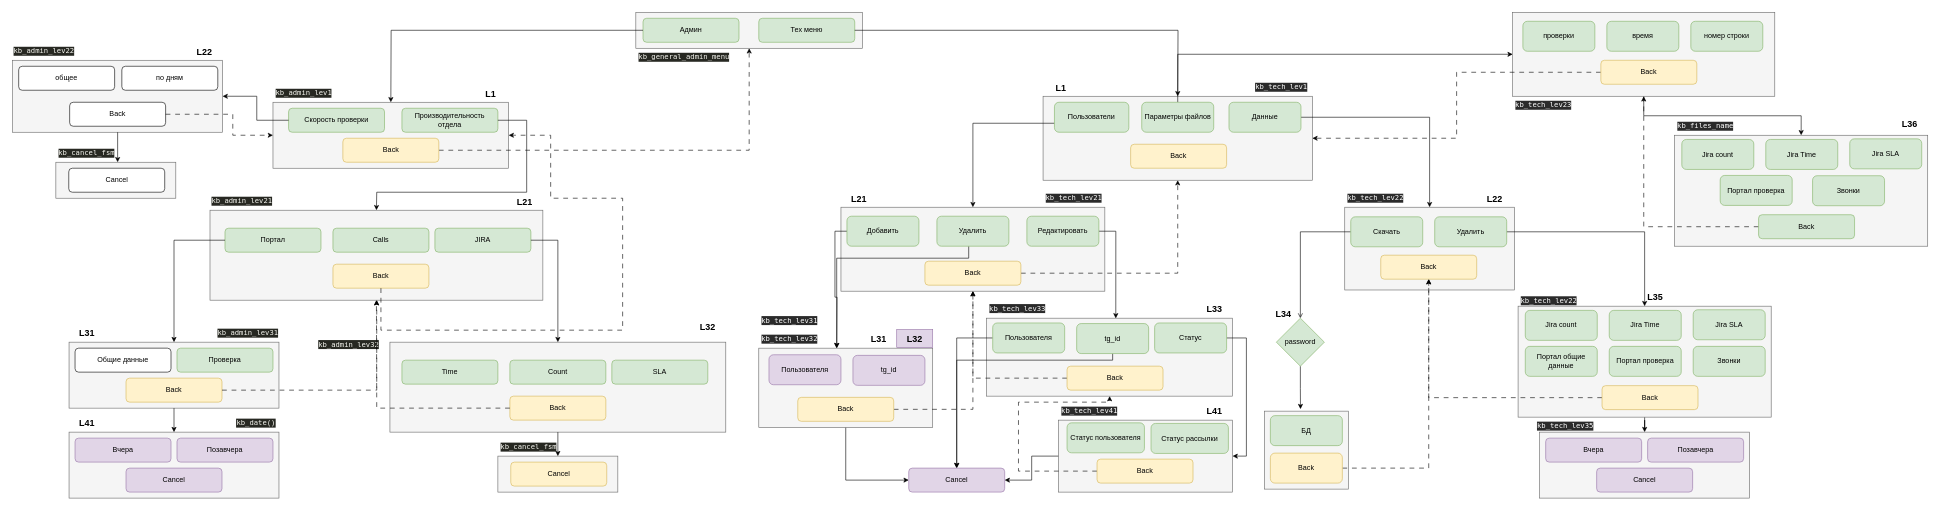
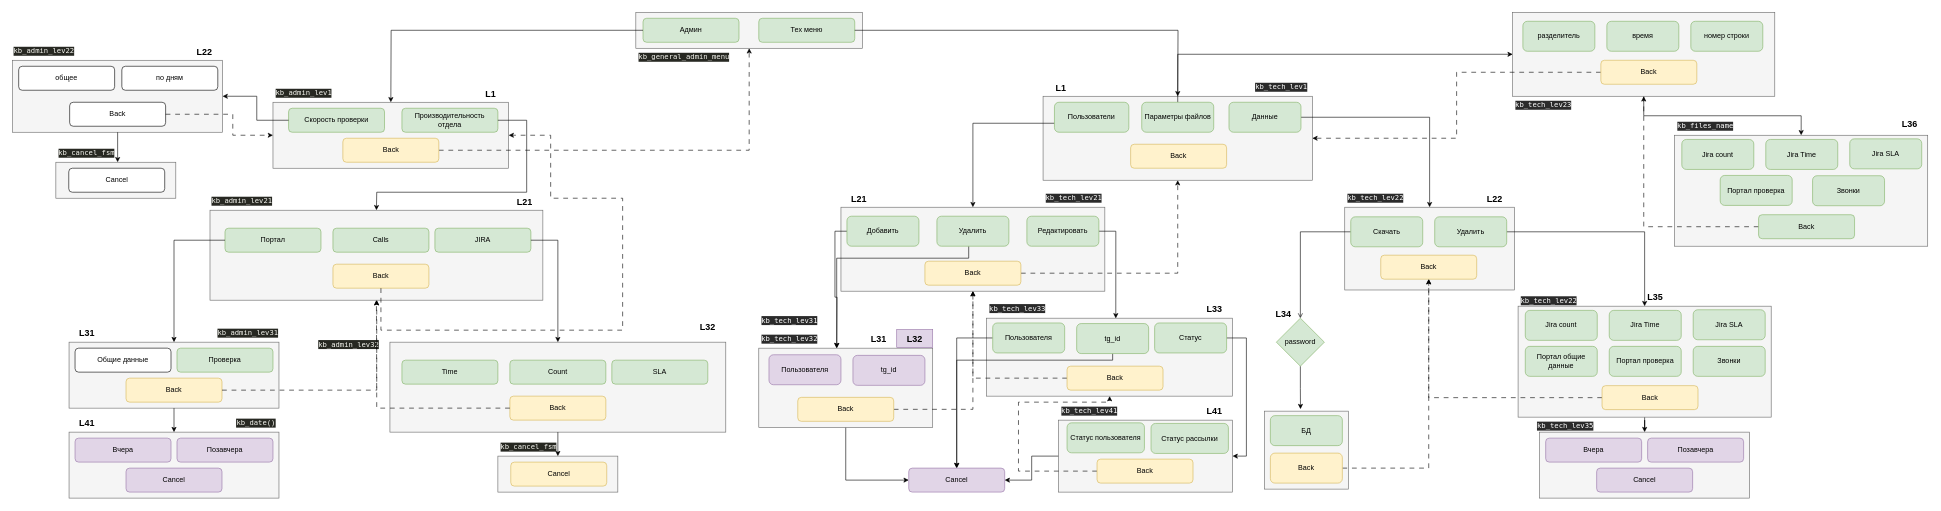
- <mxCell id="151" value="проверки" style="rounded=1;whiteSpace=wrap;html=1;fillColor=#d5e8d4;strokeColor=#82b366;" vertex="1" parent="1"><mxGeometry x="2538" y="35" width="120" height="50" as="geometry" /></mxCell>
+ <mxCell id="151" value="разделитель" style="rounded=1;whiteSpace=wrap;html=1;fillColor=#d5e8d4;strokeColor=#82b366;" vertex="1" parent="1"><mxGeometry x="2538" y="35" width="120" height="50" as="geometry" /></mxCell>
